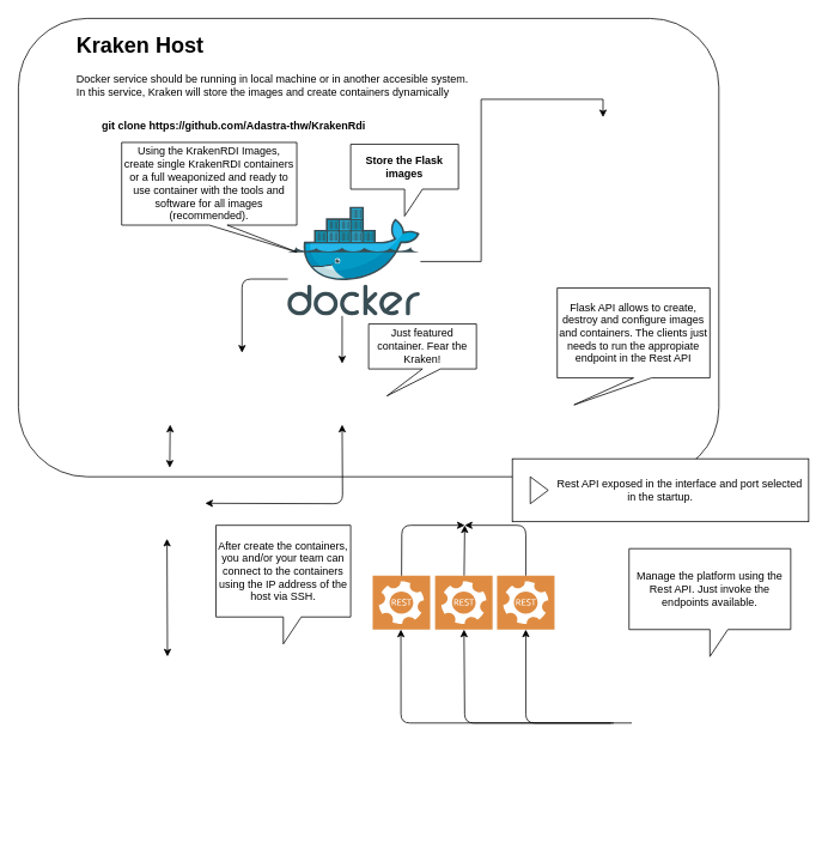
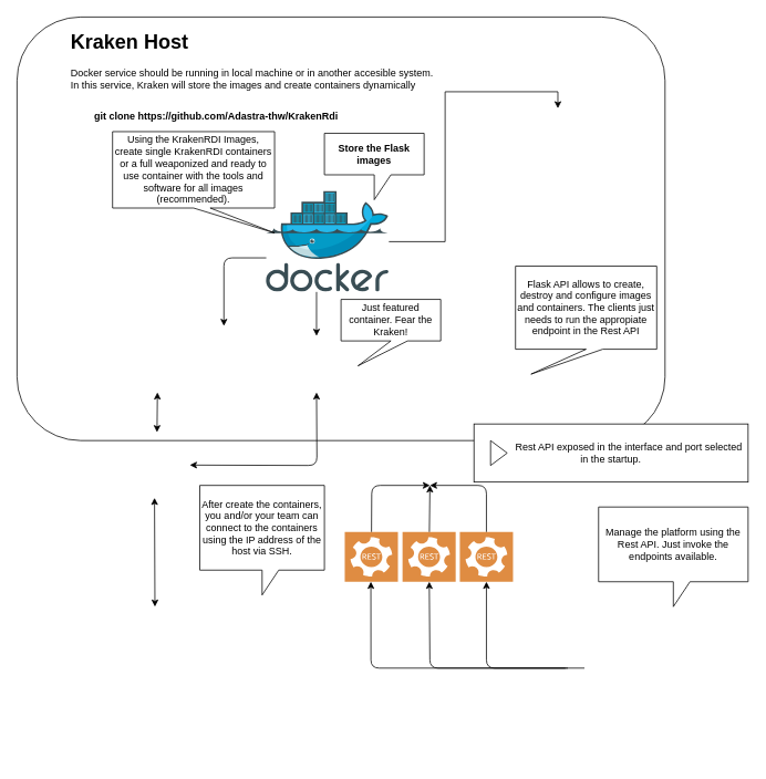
- <mxCell id="28" value="Manage the platform using the Rest API. Just invoke the endpoints available. " style="shape=callout;whiteSpace=wrap;html=1;perimeter=calloutPerimeter;" vertex="1" parent="1"><mxGeometry x="700" y="610" width="180" height="120" as="geometry" /></mxCell>
+ <mxCell id="28" value="Manage the platform using the Rest API. Just invoke the endpoints available. " style="shape=callout;whiteSpace=wrap;html=1;perimeter=calloutPerimeter;" vertex="1" parent="1"><mxGeometry x="720" y="610" width="180" height="120" as="geometry" /></mxCell>
